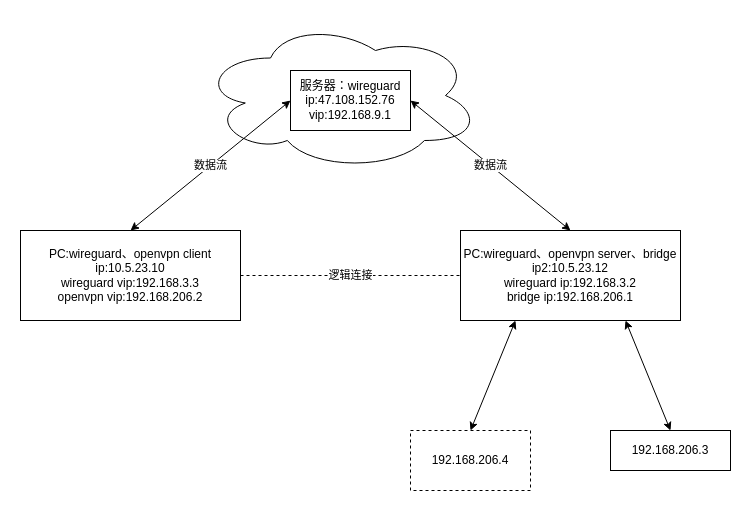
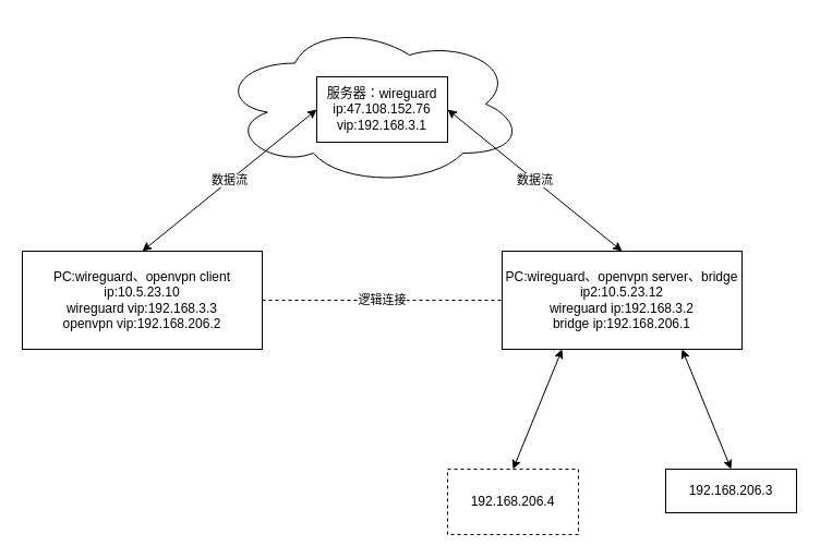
- <mxCell id="3" value="服务器：wireguard&lt;br&gt;ip:47.108.152.76&lt;br&gt;vip:192.168.9.1" style="rounded=0;whiteSpace=wrap;html=1;" vertex="1" parent="1"><mxGeometry x="290" y="70" width="120" height="60" as="geometry" /></mxCell>
+ <mxCell id="3" value="服务器：wireguard&lt;br&gt;ip:47.108.152.76&lt;br&gt;vip:192.168.3.1" style="rounded=0;whiteSpace=wrap;html=1;" vertex="1" parent="1"><mxGeometry x="290" y="70" width="120" height="60" as="geometry" /></mxCell>
